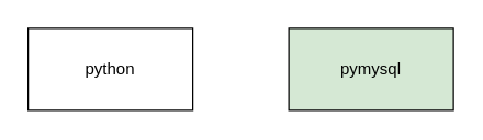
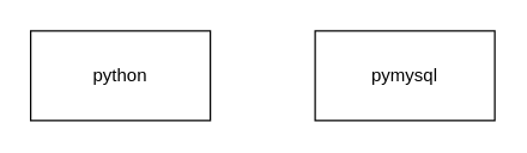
- <mxCell id="3" value="pymysql" style="whiteSpace=wrap;html=1;fillColor=#d5e8d4;" vertex="1" parent="1"><mxGeometry x="210" y="20" width="120" height="60" as="geometry" /></mxCell>
+ <mxCell id="3" value="pymysql" style="whiteSpace=wrap;html=1;" vertex="1" parent="1"><mxGeometry x="210" y="20" width="120" height="60" as="geometry" /></mxCell>
